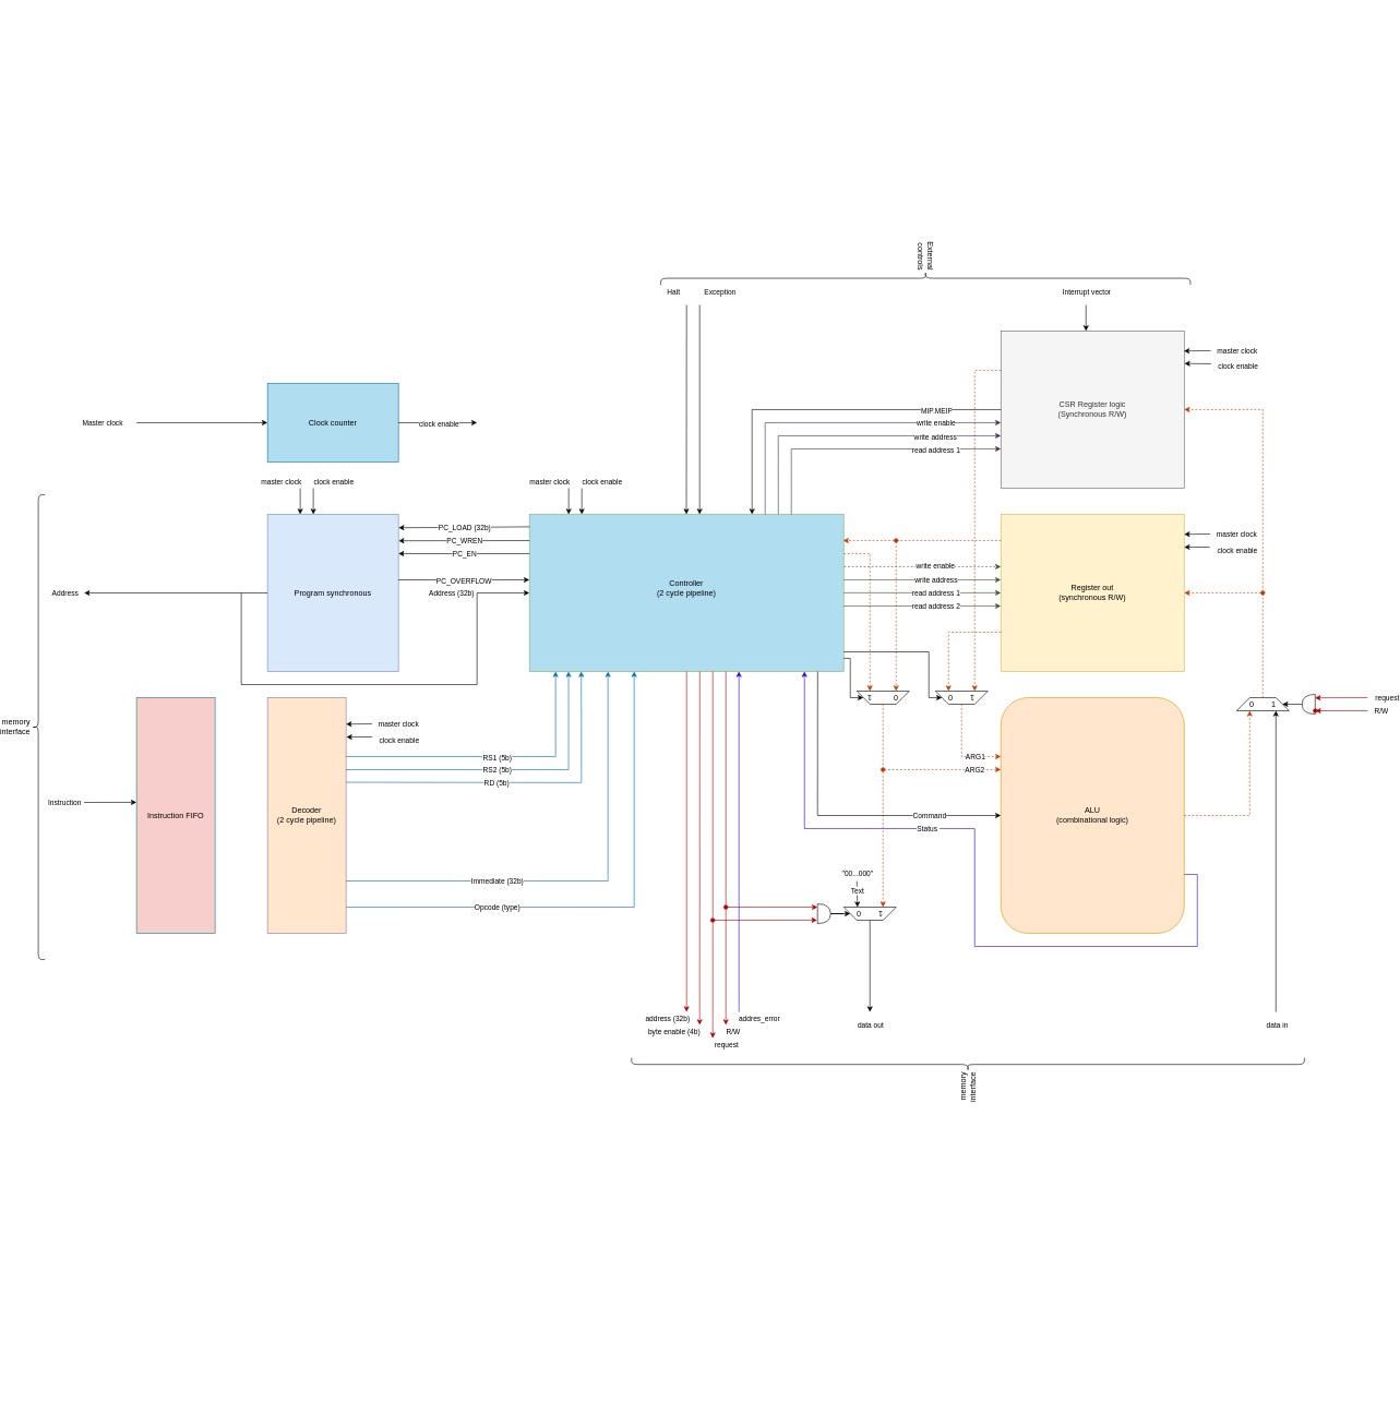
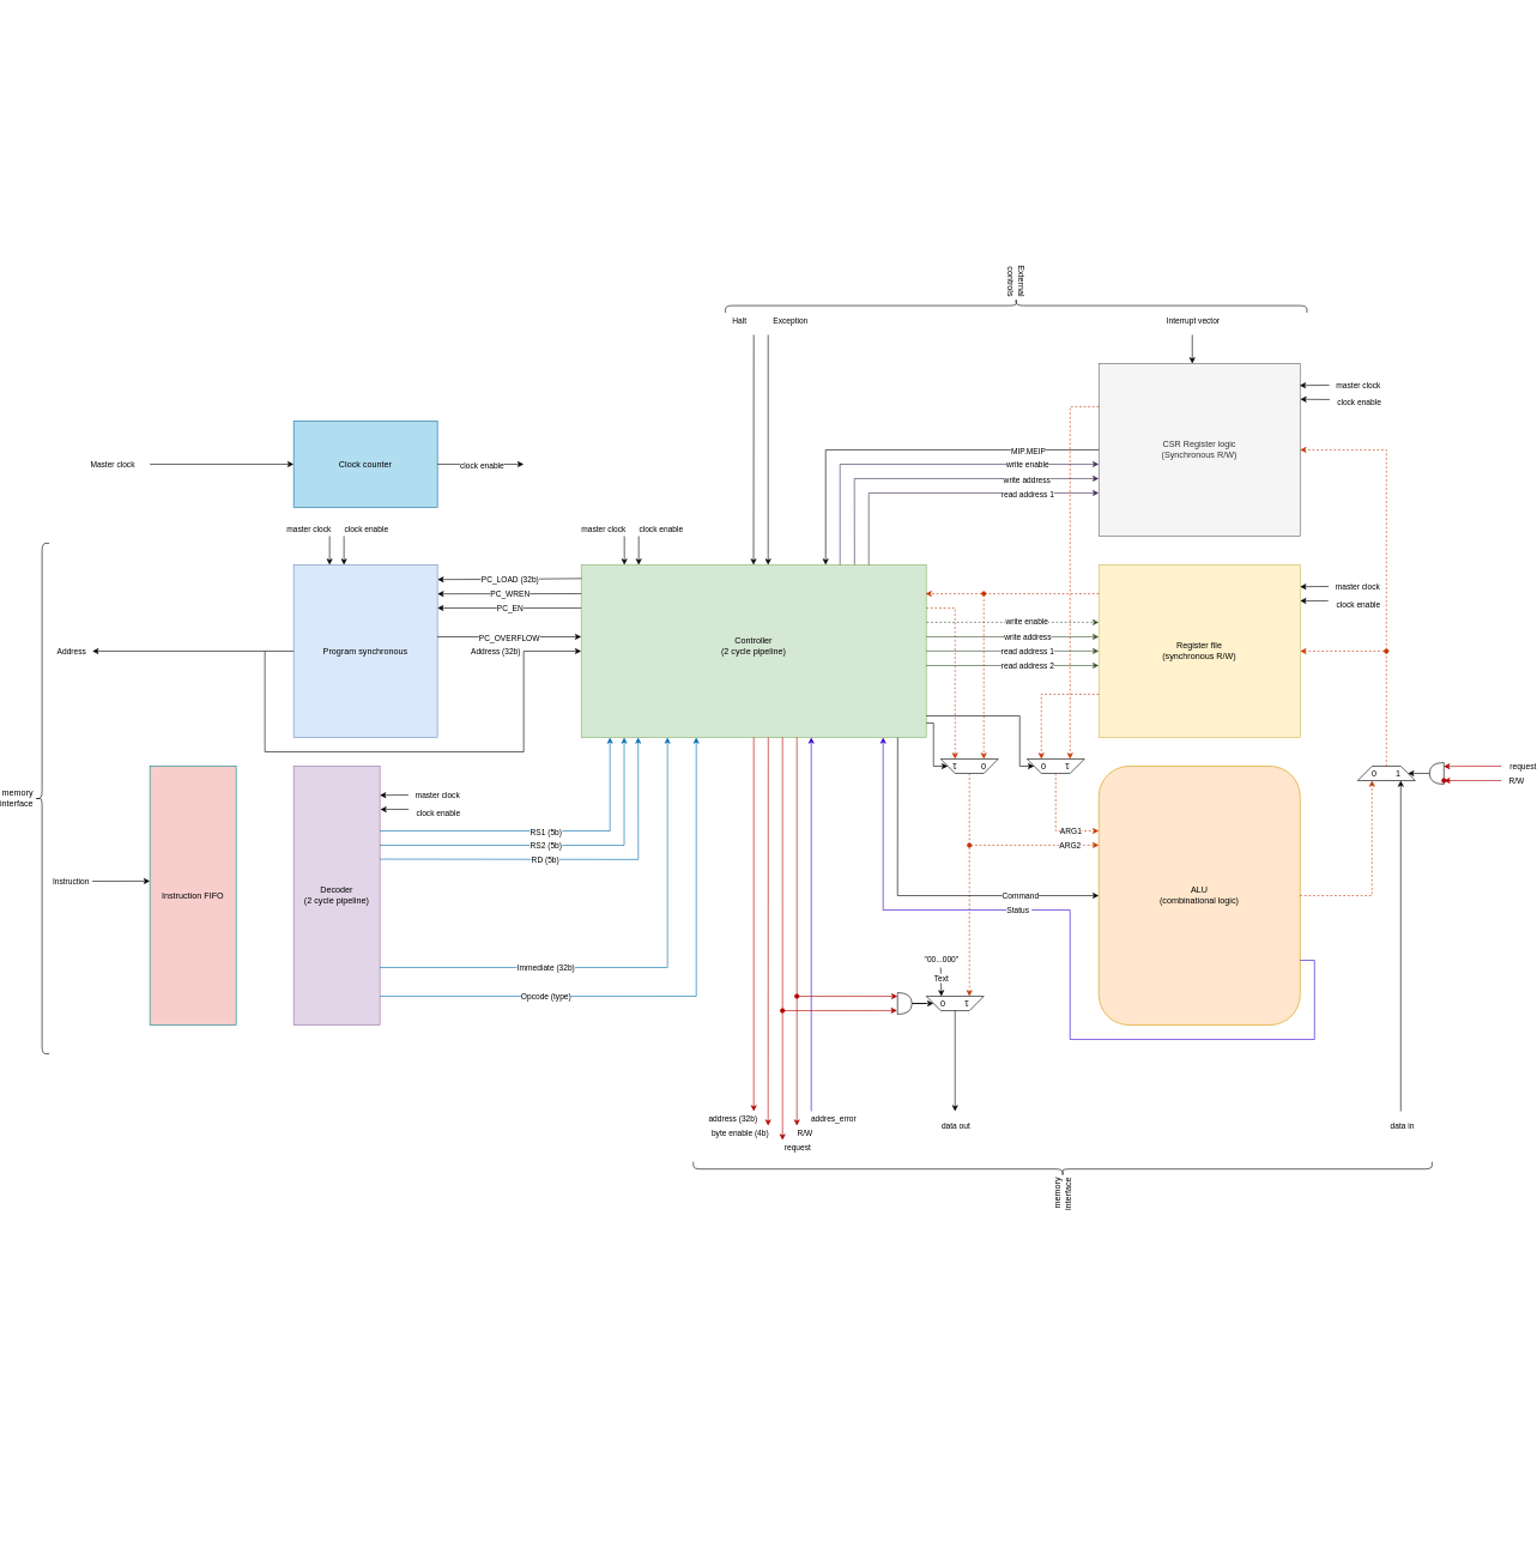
- <mxCell id="2" value="Controller&lt;div&gt;&lt;font color=&quot;#000000&quot;&gt;(2 cycle pipeline)&lt;br&gt;&lt;/font&gt;&lt;div&gt;&lt;br&gt;&lt;/div&gt;&lt;/div&gt;" style="rounded=0;whiteSpace=wrap;html=1;fillColor=#b1ddf0;strokeColor=#82b366;" parent="1" vertex="1"><mxGeometry x="780" y="785" width="480" height="240" as="geometry" /></mxCell>
+ <mxCell id="2" value="Controller&lt;div&gt;&lt;font color=&quot;#000000&quot;&gt;(2 cycle pipeline)&lt;br&gt;&lt;/font&gt;&lt;div&gt;&lt;br&gt;&lt;/div&gt;&lt;/div&gt;" style="rounded=0;whiteSpace=wrap;html=1;fillColor=#d5e8d4;strokeColor=#82b366;" parent="1" vertex="1"><mxGeometry x="780" y="785" width="480" height="240" as="geometry" /></mxCell>
- <mxCell id="4" value="Register out&lt;div&gt;(synchronous R/W)&lt;/div&gt;" style="rounded=0;whiteSpace=wrap;html=1;fillColor=#fff2cc;strokeColor=#d6b656;" parent="1" vertex="1"><mxGeometry x="1500" y="785" width="280" height="240" as="geometry" /></mxCell>
+ <mxCell id="4" value="Register file&lt;div&gt;(synchronous R/W)&lt;/div&gt;" style="rounded=0;whiteSpace=wrap;html=1;fillColor=#fff2cc;strokeColor=#d6b656;" parent="1" vertex="1"><mxGeometry x="1500" y="785" width="280" height="240" as="geometry" /></mxCell>
- <mxCell id="3" value="Decoder&lt;div&gt;(2 cycle pipeline)&lt;/div&gt;" style="rounded=0;whiteSpace=wrap;html=1;fillColor=#ffe6cc;strokeColor=#9673a6;" parent="1" vertex="1"><mxGeometry x="380" y="1065" width="120" height="360" as="geometry" /></mxCell>
+ <mxCell id="3" value="Decoder&lt;div&gt;(2 cycle pipeline)&lt;/div&gt;" style="rounded=0;whiteSpace=wrap;html=1;fillColor=#e1d5e7;strokeColor=#9673a6;" parent="1" vertex="1"><mxGeometry x="380" y="1065" width="120" height="360" as="geometry" /></mxCell>
